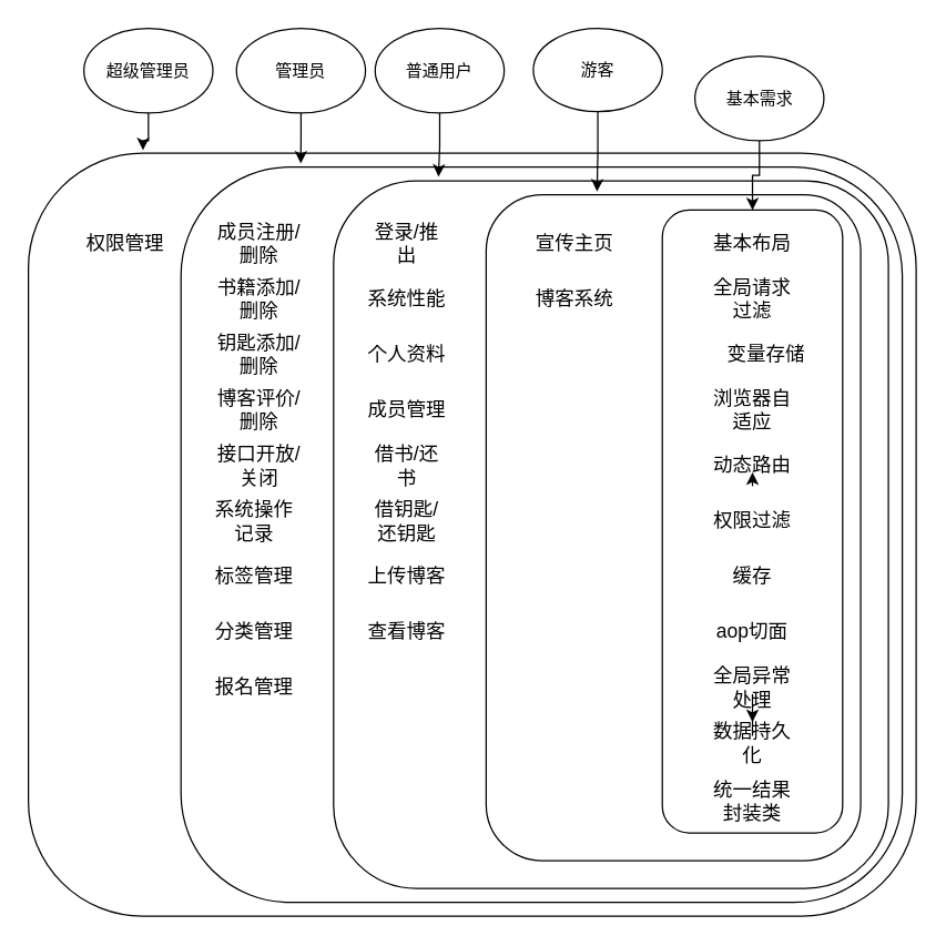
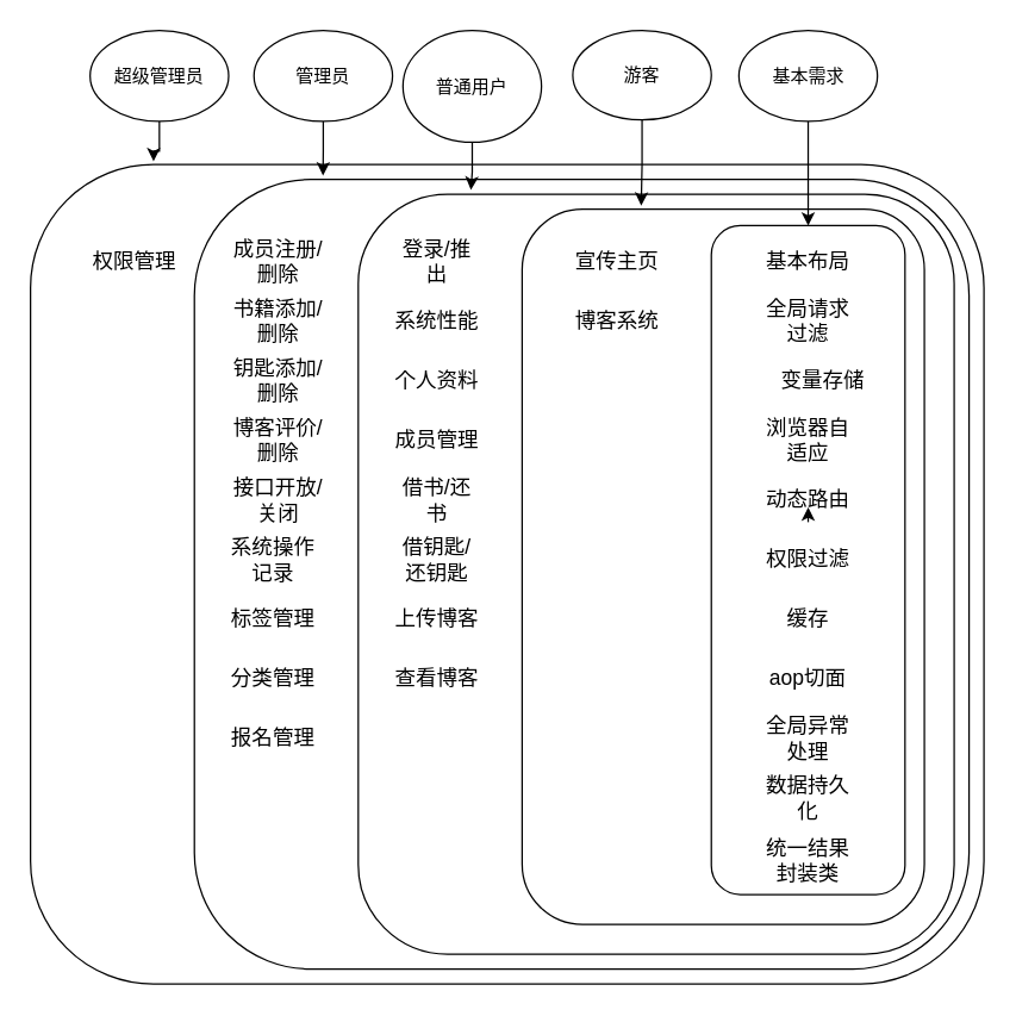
- <mxCell id="12" value="普通用户" style="ellipse;whiteSpace=wrap;html=1;" vertex="1" parent="1"><mxGeometry x="270" y="20" width="93" height="61" as="geometry" /></mxCell>
+ <mxCell id="12" value="普通用户" style="ellipse;whiteSpace=wrap;html=1;" vertex="1" parent="1"><mxGeometry x="270" y="20" width="93" height="75" as="geometry" /></mxCell>
- <mxCell id="8" value="基本需求" style="ellipse;whiteSpace=wrap;html=1;" vertex="1" parent="1"><mxGeometry x="500.5" y="40" width="93" height="61" as="geometry" /></mxCell>
+ <mxCell id="8" value="基本需求" style="ellipse;whiteSpace=wrap;html=1;" vertex="1" parent="1"><mxGeometry x="495.5" y="20" width="93" height="61" as="geometry" /></mxCell>
- <mxCell id="25" value="" style="edgeStyle=orthogonalEdgeStyle;rounded=0;orthogonalLoop=1;jettySize=auto;html=1;fontSize=13;" edge="1" parent="1" source="26" target="27"><mxGeometry relative="1" as="geometry" /></mxCell>
